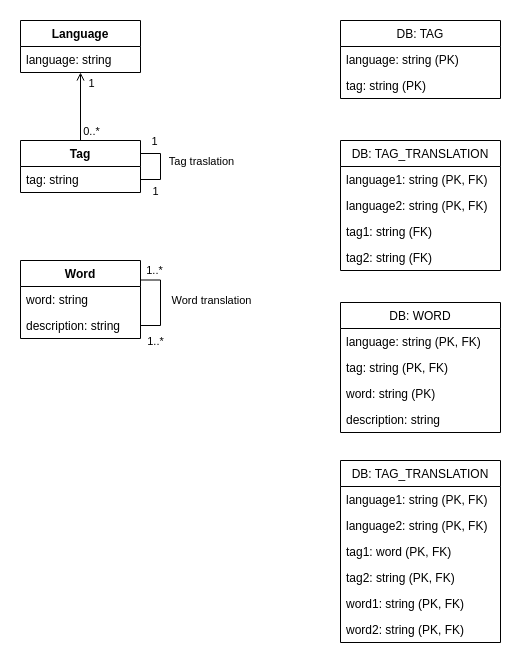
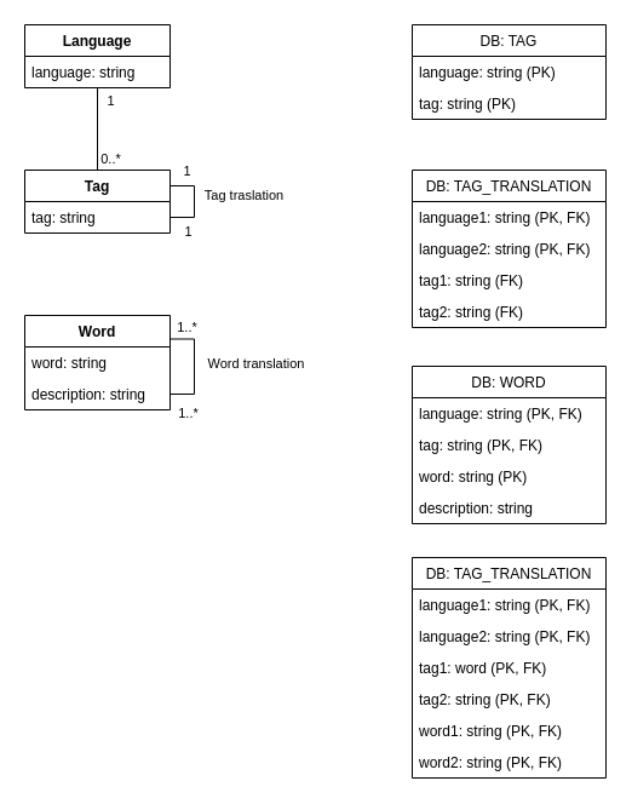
- <mxCell id="2" value="" style="endArrow=open;html=1;rounded=0;" parent="1" source="14" target="12" edge="1"><mxGeometry width="50" height="50" relative="1" as="geometry"><mxPoint x="140" y="120" as="sourcePoint" /><mxPoint x="70" y="110" as="targetPoint" /></mxGeometry></mxCell>
+ <mxCell id="2" value="" style="endArrow=none;html=1;rounded=0;" parent="1" source="14" target="12" edge="1"><mxGeometry width="50" height="50" relative="1" as="geometry"><mxPoint x="140" y="120" as="sourcePoint" /><mxPoint x="70" y="110" as="targetPoint" /></mxGeometry></mxCell>
